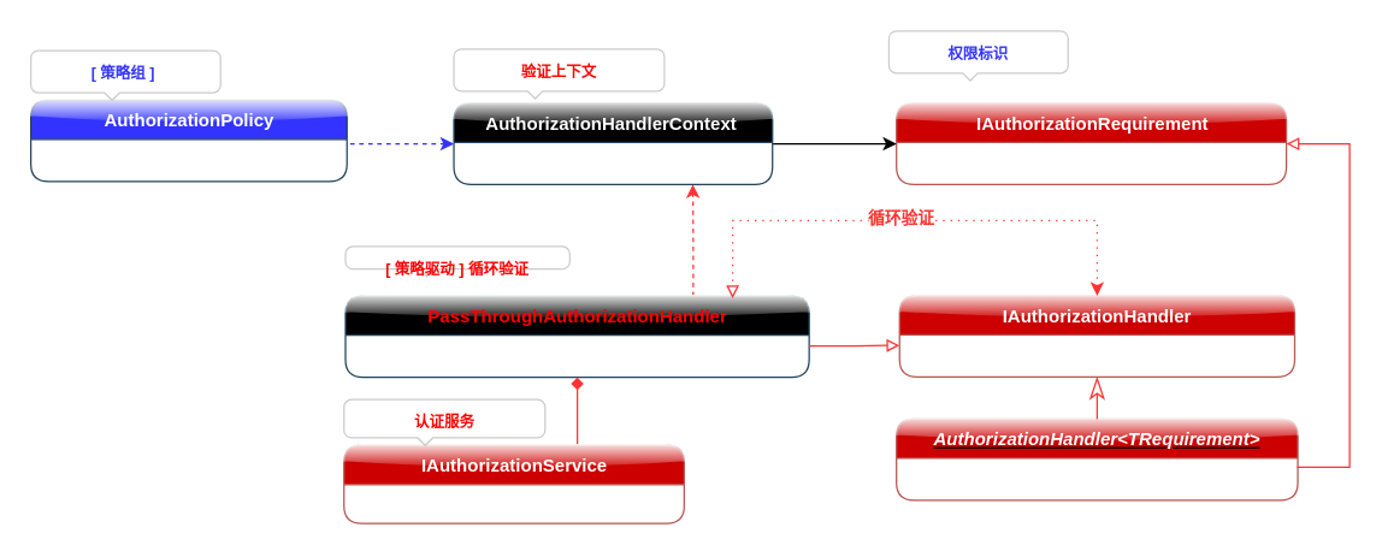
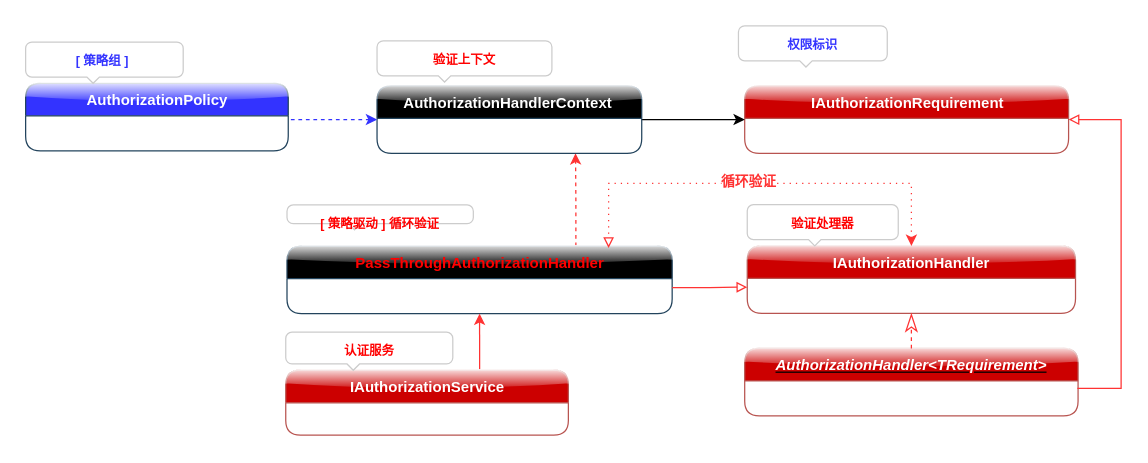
+ <mxCell id="6" value="&lt;b&gt;&lt;font color=&quot;#ff0000&quot;&gt;验证处理器&lt;/font&gt;&lt;/b&gt;" style="html=1;shadow=0;dashed=0;shape=mxgraph.bootstrap.popover;fillColor=#ffffff;strokeColor=#CCCCCC;dx=54;dy=5;rSize=5;whiteSpace=wrap;verticalAlign=top;spacing=10;fontSize=10;spacingLeft=0;align=center;spacingTop=-5;sketch=0;rounded=1;" parent="2" vertex="1"><mxGeometry x="47.254" y="52" width="120.75" height="33" as="geometry" /></mxCell>
- <mxCell id="20" style="edgeStyle=orthogonalEdgeStyle;rounded=0;orthogonalLoop=1;jettySize=auto;html=1;exitX=0.686;exitY=0.036;exitDx=0;exitDy=0;strokeColor=#FF3333;fontColor=#FF3333;startArrow=none;startFill=0;endArrow=diamond;endFill=1;entryX=0.5;entryY=1;entryDx=0;entryDy=0;exitPerimeter=0;" parent="1" source="21" target="12" edge="1"><mxGeometry relative="1" as="geometry"><mxPoint x="539" y="335" as="targetPoint" /></mxGeometry></mxCell>
+ <mxCell id="20" style="edgeStyle=orthogonalEdgeStyle;rounded=0;orthogonalLoop=1;jettySize=auto;html=1;exitX=0.686;exitY=0.036;exitDx=0;exitDy=0;strokeColor=#FF3333;fontColor=#FF3333;startArrow=none;startFill=0;endArrow=classic;endFill=1;entryX=0.5;entryY=1;entryDx=0;entryDy=0;exitPerimeter=0;" parent="1" source="21" target="12" edge="1"><mxGeometry relative="1" as="geometry"><mxPoint x="539" y="335" as="targetPoint" /></mxGeometry></mxCell>
- <mxCell id="10" value="" style="endArrow=classicThin;endFill=0;endSize=12;html=1;startSize=6;strokeColor=#FF3333;exitX=0.5;exitY=0;exitDx=0;exitDy=0;entryX=0.5;entryY=1;entryDx=0;entryDy=0;" parent="2" source="7" target="3" edge="1"><mxGeometry width="160" relative="1" as="geometry"><mxPoint x="87.21" y="-25" as="sourcePoint" /><mxPoint x="192.21" y="129" as="targetPoint" /></mxGeometry></mxCell>
+ <mxCell id="10" value="" style="endArrow=classicThin;endFill=0;endSize=12;html=1;startSize=6;strokeColor=#FF3333;exitX=0.5;exitY=0;exitDx=0;exitDy=0;entryX=0.5;entryY=1;entryDx=0;entryDy=0;dashed=1;" parent="2" source="7" target="3" edge="1"><mxGeometry width="160" relative="1" as="geometry"><mxPoint x="87.21" y="-25" as="sourcePoint" /><mxPoint x="192.21" y="129" as="targetPoint" /></mxGeometry></mxCell>
